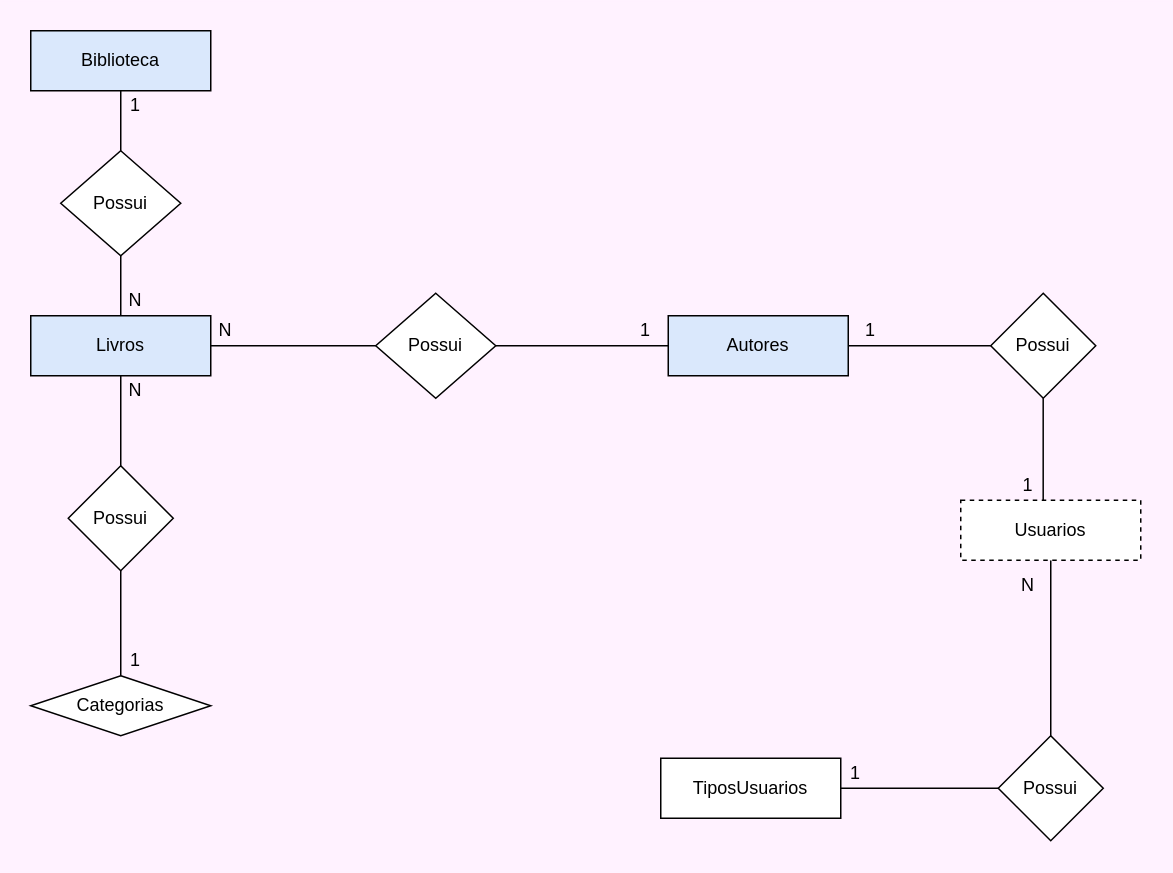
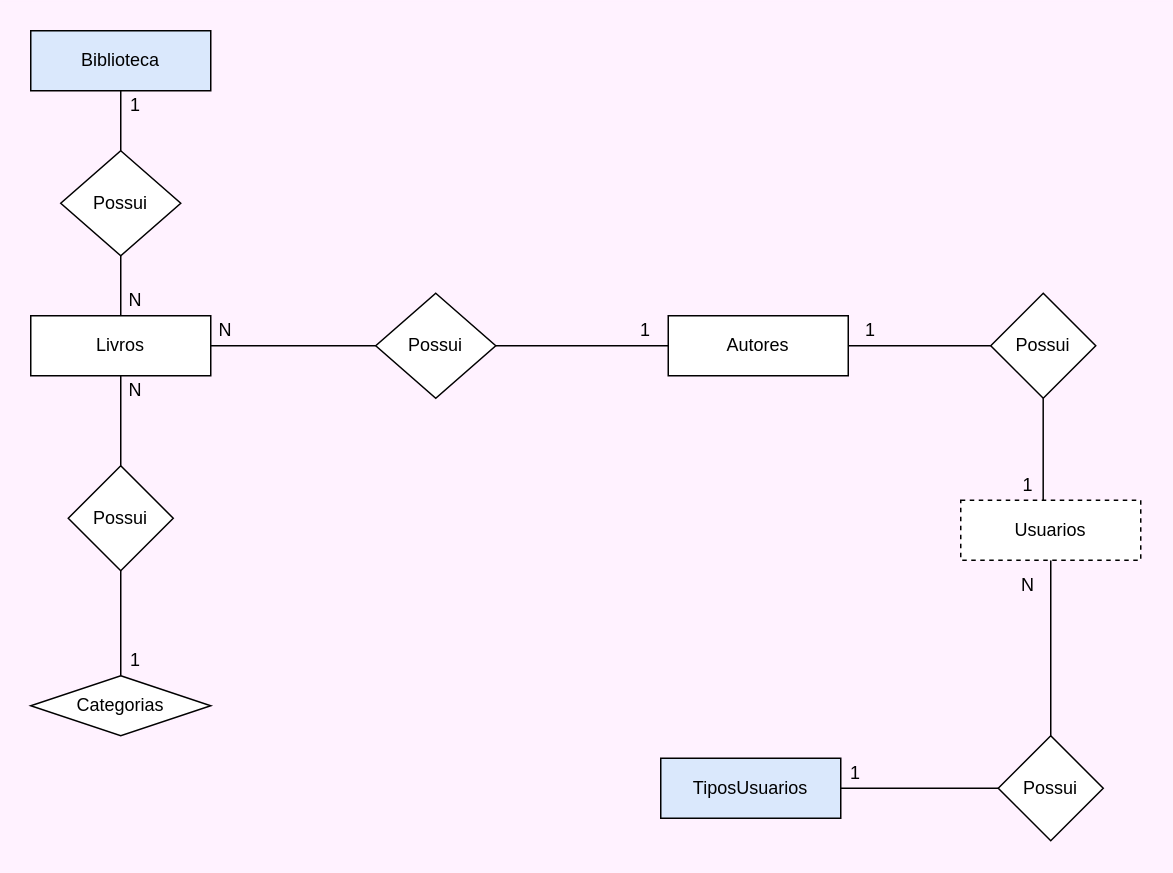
- <mxCell id="6" value="Livros" style="rounded=0;whiteSpace=wrap;html=1;fillColor=#dae8fc;" vertex="1" parent="1"><mxGeometry x="20" y="210" width="120" height="40" as="geometry" /></mxCell>
+ <mxCell id="6" value="Livros" style="rounded=0;whiteSpace=wrap;html=1;" vertex="1" parent="1"><mxGeometry x="20" y="210" width="120" height="40" as="geometry" /></mxCell>
- <mxCell id="19" value="Autores" style="rounded=0;whiteSpace=wrap;html=1;fillColor=#dae8fc;" vertex="1" parent="1"><mxGeometry x="445" y="210" width="120" height="40" as="geometry" /></mxCell>
+ <mxCell id="19" value="Autores" style="rounded=0;whiteSpace=wrap;html=1;" vertex="1" parent="1"><mxGeometry x="445" y="210" width="120" height="40" as="geometry" /></mxCell>
- <mxCell id="14" value="TiposUsuarios" style="rounded=0;whiteSpace=wrap;html=1;" vertex="1" parent="1"><mxGeometry x="440" y="505" width="120" height="40" as="geometry" /></mxCell>
+ <mxCell id="14" value="TiposUsuarios" style="rounded=0;whiteSpace=wrap;html=1;fillColor=#dae8fc;" vertex="1" parent="1"><mxGeometry x="440" y="505" width="120" height="40" as="geometry" /></mxCell>
